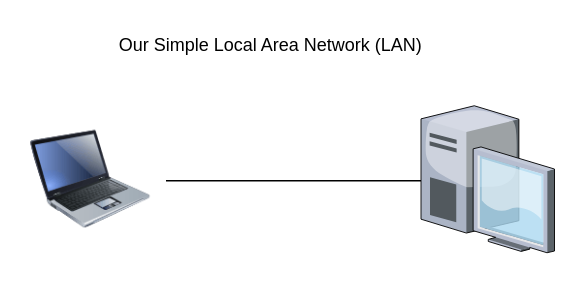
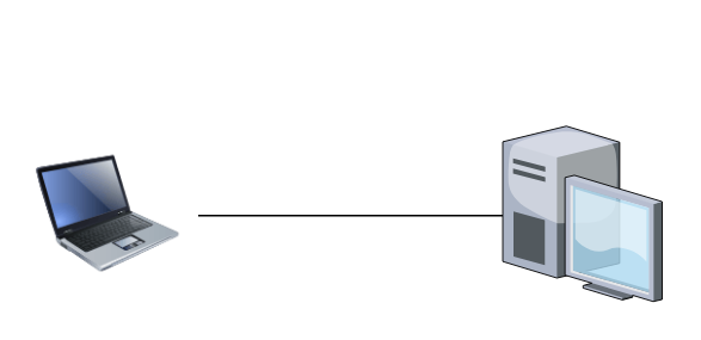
- <mxCell id="5" value="Our Simple Local Area Network (LAN)" style="text;html=1;strokeColor=none;fillColor=none;align=center;verticalAlign=middle;whiteSpace=wrap;rounded=0;" vertex="1" parent="1"><mxGeometry x="70" y="20" width="220" height="20" as="geometry" /></mxCell>
